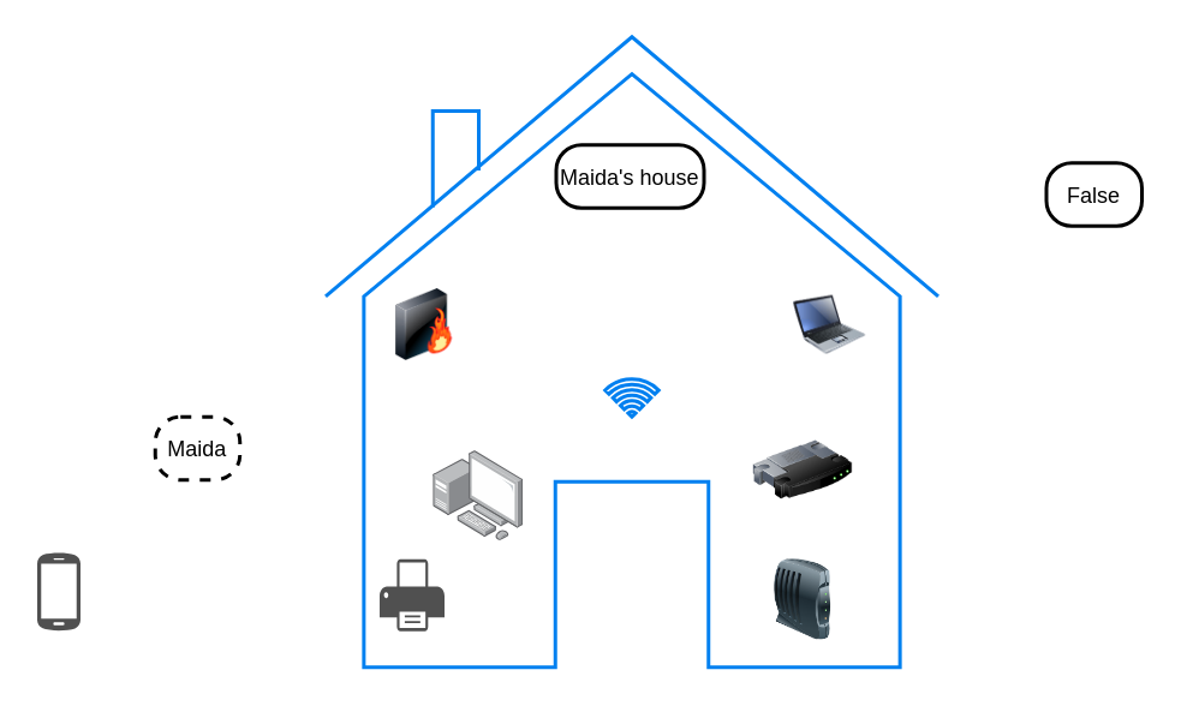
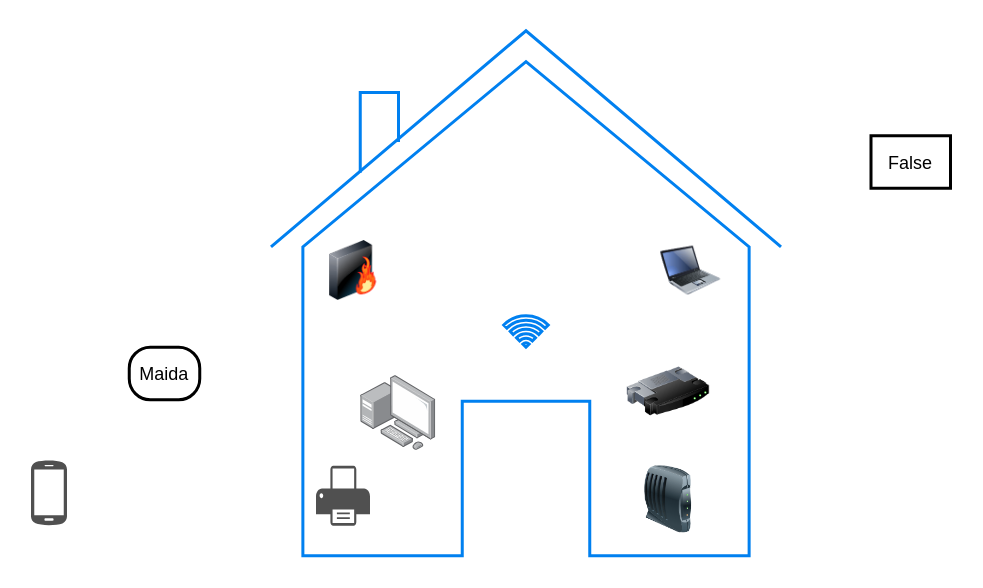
- <mxCell id="3" value="Maida's house" style="rounded=1;arcSize=40;strokeWidth=2" parent="1" vertex="1"><mxGeometry x="308" y="80" width="82" height="35" as="geometry" /></mxCell>
- <mxCell id="4" value="False" style="rounded=1;arcSize=40;strokeWidth=2" parent="1" vertex="1"><mxGeometry x="580" y="90" width="53" height="35" as="geometry" /></mxCell>
+ <mxCell id="4" value="False" style="arcSize=40;strokeWidth=2;rounded=0;" parent="1" vertex="1"><mxGeometry x="580" y="90" width="53" height="35" as="geometry" /></mxCell>
- <mxCell id="5" value="Maida" style="rounded=1;arcSize=40;strokeWidth=2;dashed=1;" parent="1" vertex="1"><mxGeometry x="85.5" y="231" width="47" height="35" as="geometry" /></mxCell>
+ <mxCell id="5" value="Maida" style="rounded=1;arcSize=40;strokeWidth=2" parent="1" vertex="1"><mxGeometry x="85.5" y="231" width="47" height="35" as="geometry" /></mxCell>
